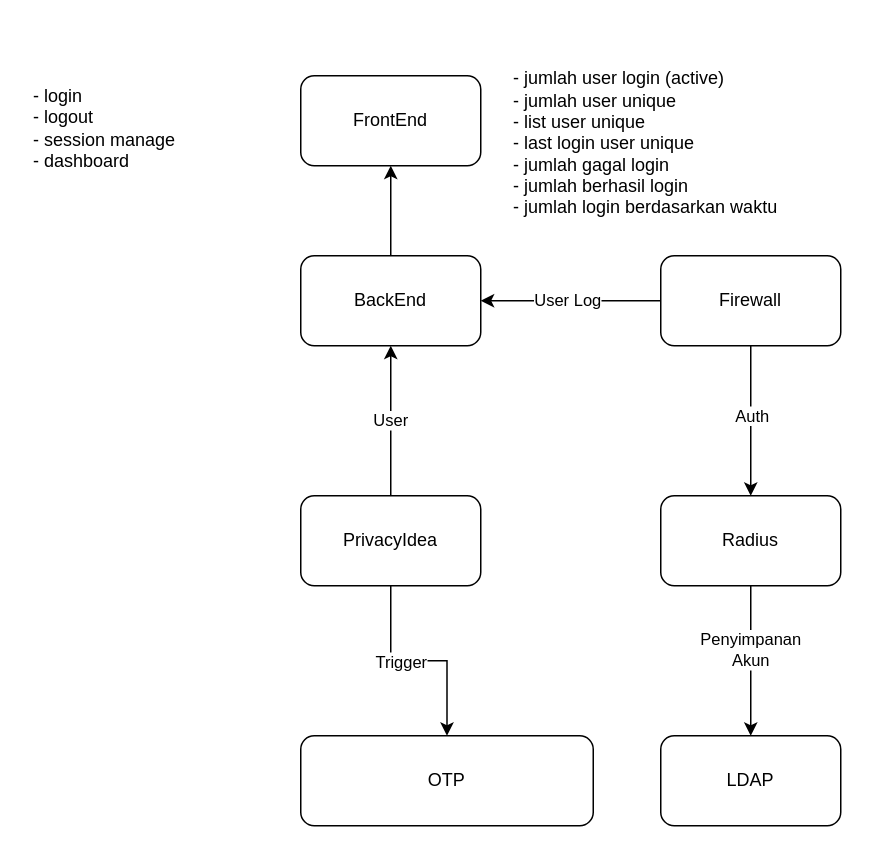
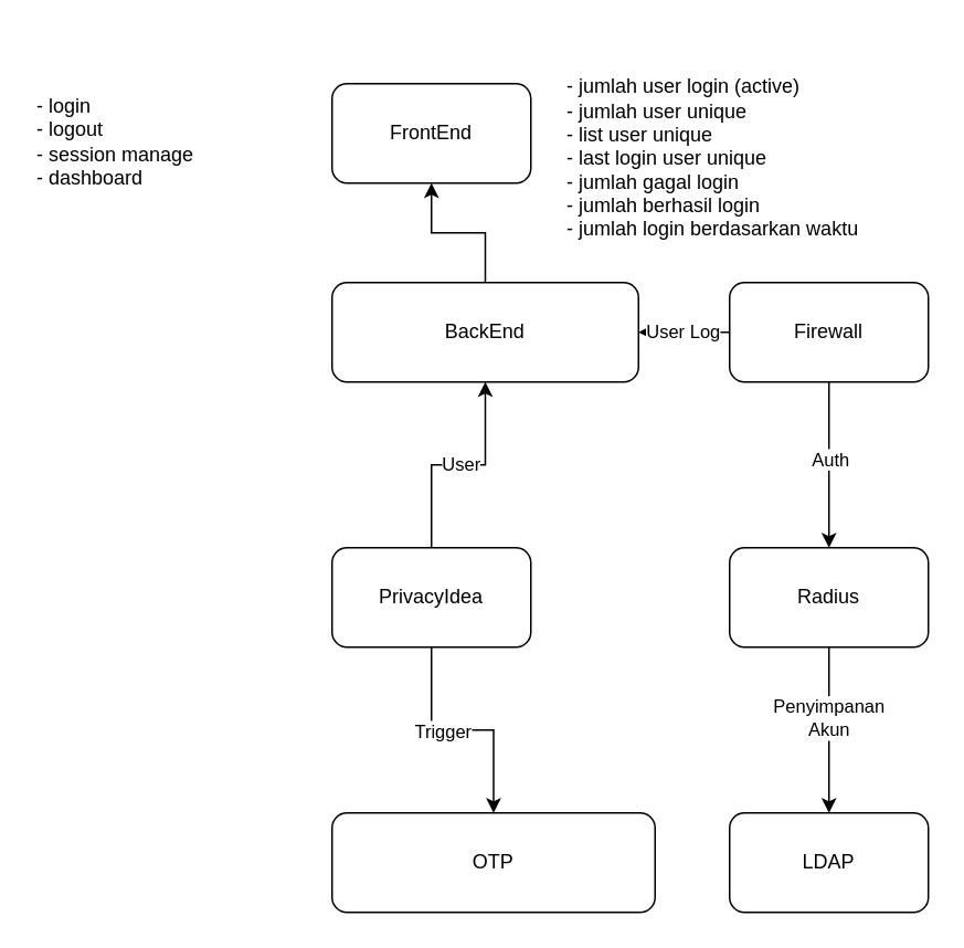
- <mxCell id="21" value="BackEnd" style="rounded=1;whiteSpace=wrap;html=1;" parent="1" vertex="1"><mxGeometry x="200" y="170" width="120" height="60" as="geometry" /></mxCell>
+ <mxCell id="21" value="BackEnd" style="rounded=1;whiteSpace=wrap;html=1;" parent="1" vertex="1"><mxGeometry x="200" y="170" width="185" height="60" as="geometry" /></mxCell>
